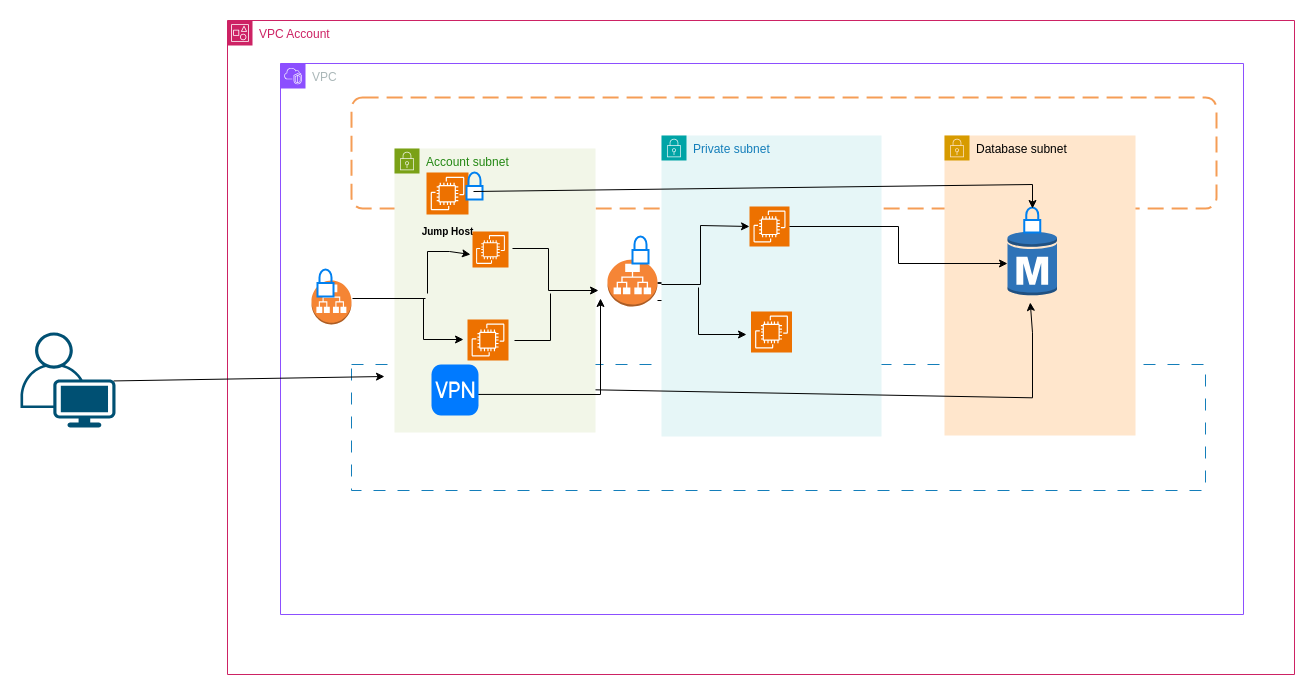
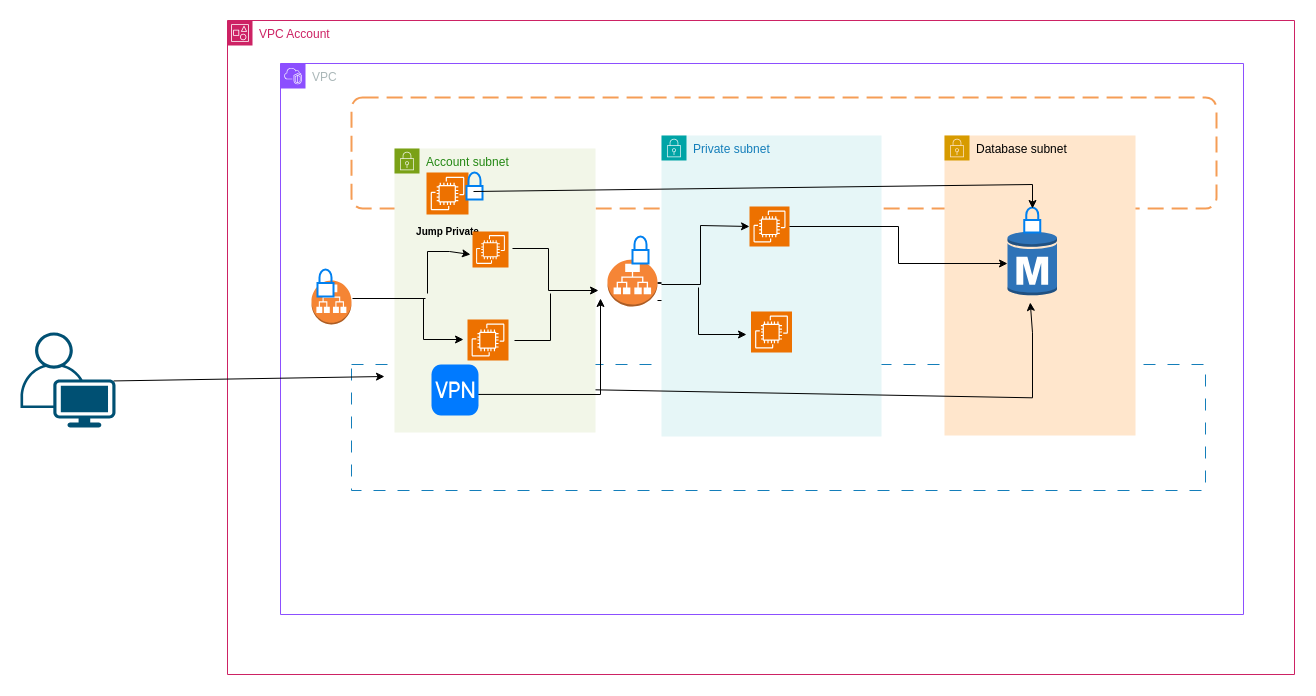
- <mxCell id="8" value="&lt;font style=&quot;font-size: 10px;&quot;&gt;&lt;b&gt;Jump Host&lt;/b&gt;&lt;/font&gt;" style="text;html=1;align=center;verticalAlign=middle;resizable=0;points=[];autosize=1;strokeColor=none;fillColor=none;fontSize=16;" parent="6" vertex="1"><mxGeometry x="18" y="65" width="70" height="31" as="geometry" /></mxCell>
+ <mxCell id="8" value="&lt;font style=&quot;font-size: 10px;&quot;&gt;&lt;b&gt;Jump Private&lt;/b&gt;&lt;/font&gt;" style="text;html=1;align=center;verticalAlign=middle;resizable=0;points=[];autosize=1;strokeColor=none;fillColor=none;fontSize=16;" parent="6" vertex="1"><mxGeometry x="18" y="65" width="70" height="31" as="geometry" /></mxCell>
